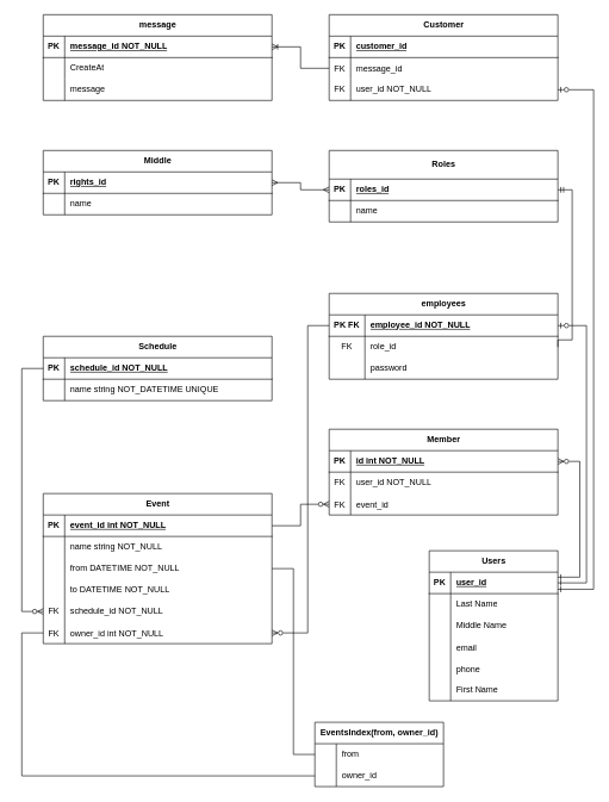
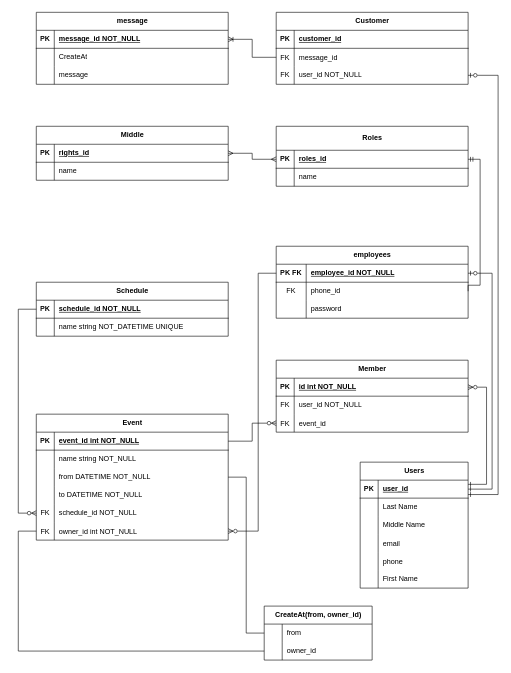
- <mxCell id="46" value="role_id" style="shape=partialRectangle;connectable=0;fillColor=none;top=0;left=0;bottom=0;right=0;align=left;spacingLeft=6;fontStyle=0;overflow=hidden;whiteSpace=wrap;html=1;" parent="44" vertex="1"><mxGeometry x="50" width="270" height="30" as="geometry"><mxRectangle width="270" height="30" as="alternateBounds" /></mxGeometry></mxCell>
+ <mxCell id="46" value="phone_id" style="shape=partialRectangle;connectable=0;fillColor=none;top=0;left=0;bottom=0;right=0;align=left;spacingLeft=6;fontStyle=0;overflow=hidden;whiteSpace=wrap;html=1;" parent="44" vertex="1"><mxGeometry x="50" width="270" height="30" as="geometry"><mxRectangle width="270" height="30" as="alternateBounds" /></mxGeometry></mxCell>
- <mxCell id="111" value="EventsIndex(from, owner_id)" style="shape=table;startSize=30;container=1;collapsible=1;childLayout=tableLayout;fixedRows=1;rowLines=0;fontStyle=1;align=center;resizeLast=1;html=1;" parent="1" vertex="1"><mxGeometry x="440" y="1010" width="180" height="90" as="geometry" /></mxCell>
+ <mxCell id="111" value="CreateAt(from, owner_id)" style="shape=table;startSize=30;container=1;collapsible=1;childLayout=tableLayout;fixedRows=1;rowLines=0;fontStyle=1;align=center;resizeLast=1;html=1;" parent="1" vertex="1"><mxGeometry x="440" y="1010" width="180" height="90" as="geometry" /></mxCell>
